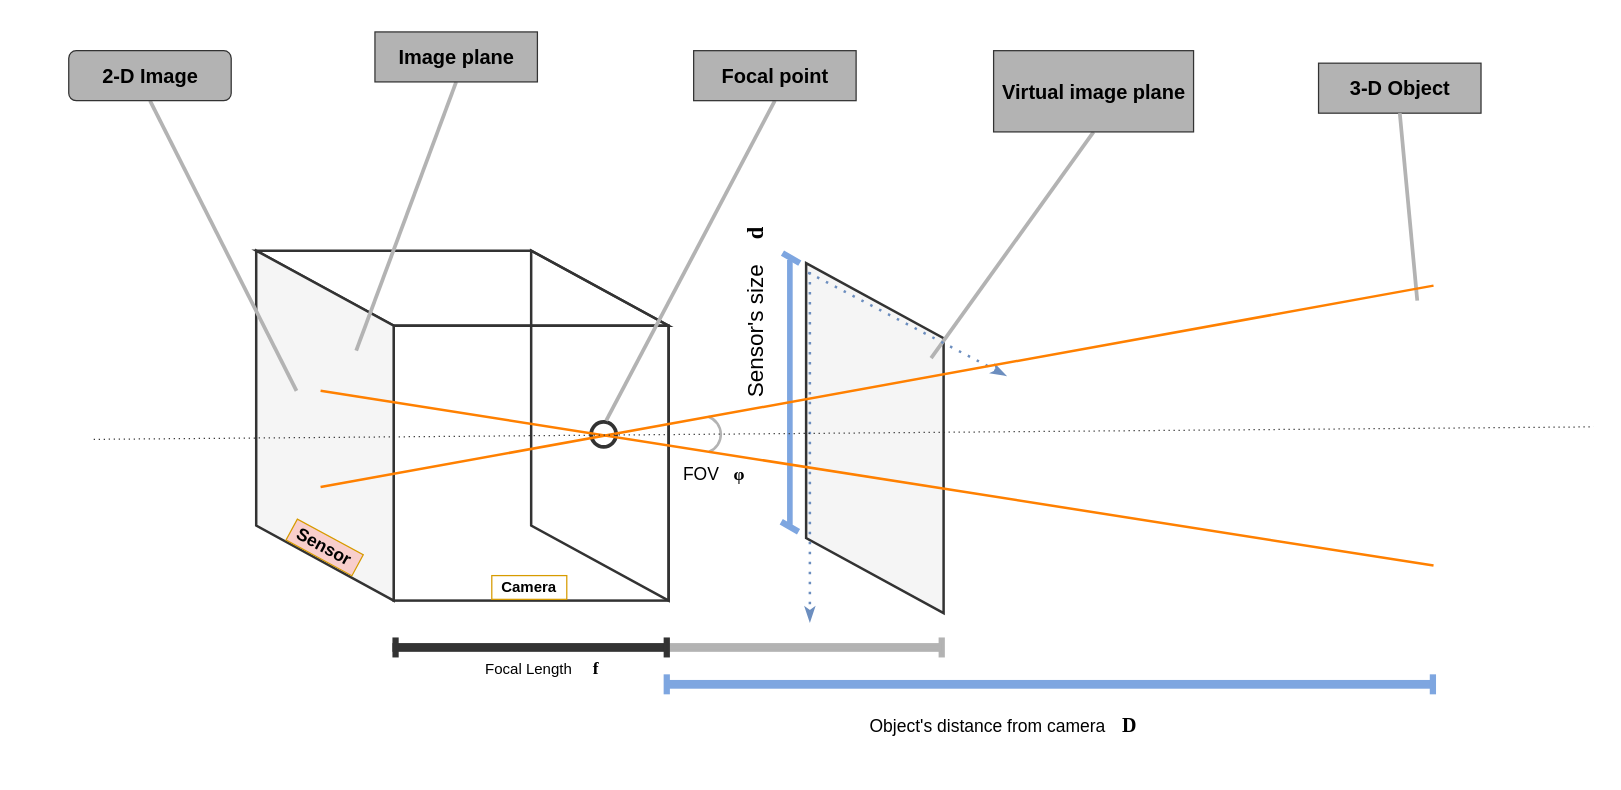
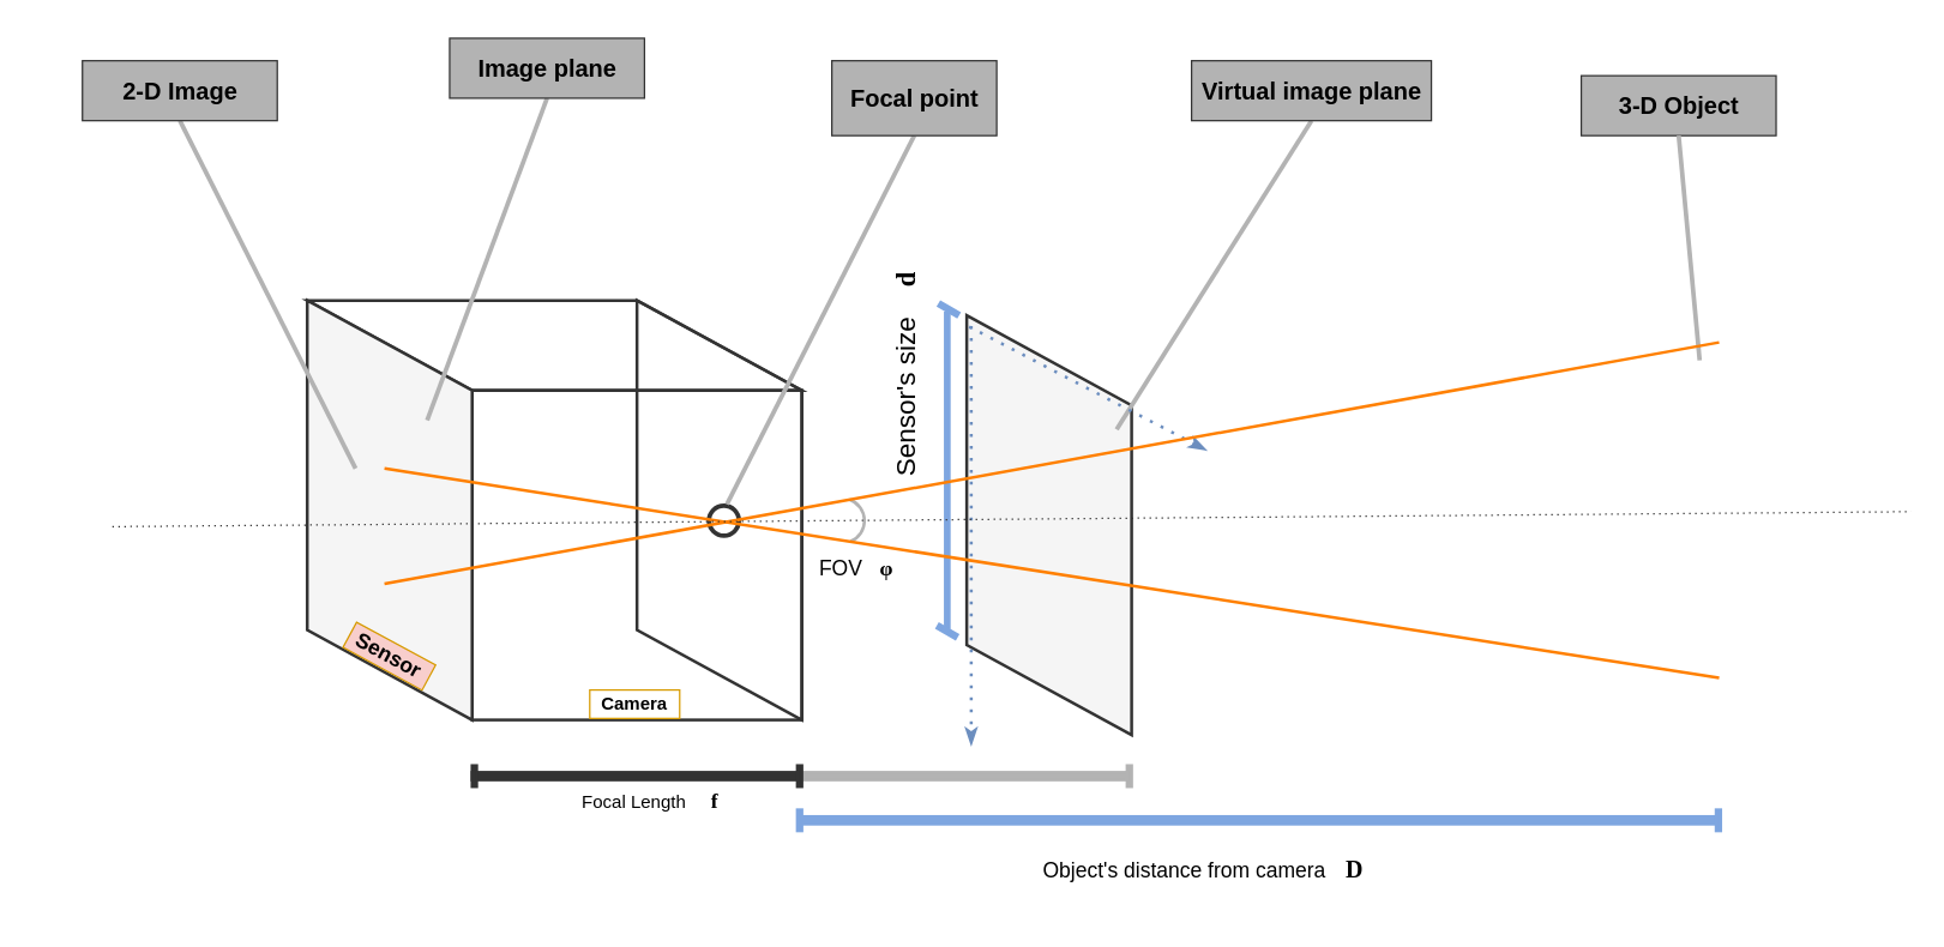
- <mxCell id="23" value="&lt;font style=&quot;font-size: 16px&quot;&gt;&lt;b&gt;&lt;font style=&quot;font-size: 16px&quot;&gt;2-D Image&lt;/font&gt;&lt;/b&gt;&lt;/font&gt;" style="whiteSpace=wrap;html=1;shadow=0;strokeWidth=1;fillColor=#B3B3B3;gradientColor=none;strokeColor=#333333;rounded=1;" parent="1" vertex="1"><mxGeometry x="54.5" y="40" width="130" height="40" as="geometry" /></mxCell>
+ <mxCell id="23" value="&lt;font style=&quot;font-size: 16px&quot;&gt;&lt;b&gt;&lt;font style=&quot;font-size: 16px&quot;&gt;2-D Image&lt;/font&gt;&lt;/b&gt;&lt;/font&gt;" style="rounded=0;whiteSpace=wrap;html=1;shadow=0;strokeWidth=1;fillColor=#B3B3B3;gradientColor=none;strokeColor=#333333;" parent="1" vertex="1"><mxGeometry x="54.5" y="40" width="130" height="40" as="geometry" /></mxCell>
- <mxCell id="21" value="&lt;font style=&quot;font-size: 16px&quot;&gt;&lt;b&gt;&lt;font style=&quot;font-size: 16px&quot;&gt;Focal point&lt;/font&gt;&lt;/b&gt;&lt;/font&gt;" style="rounded=0;whiteSpace=wrap;html=1;shadow=0;strokeWidth=1;fillColor=#B3B3B3;gradientColor=none;strokeColor=#333333;" parent="1" vertex="1"><mxGeometry x="554.5" y="40" width="130" height="40" as="geometry" /></mxCell>
+ <mxCell id="21" value="&lt;font style=&quot;font-size: 16px&quot;&gt;&lt;b&gt;&lt;font style=&quot;font-size: 16px&quot;&gt;Focal point&lt;/font&gt;&lt;/b&gt;&lt;/font&gt;" style="rounded=0;whiteSpace=wrap;html=1;shadow=0;strokeWidth=1;fillColor=#B3B3B3;gradientColor=none;strokeColor=#333333;" parent="1" vertex="1"><mxGeometry x="554.5" y="40" width="110" height="50" as="geometry" /></mxCell>
- <mxCell id="20" value="&lt;font style=&quot;font-size: 16px&quot;&gt;&lt;b&gt;&lt;font style=&quot;font-size: 16px&quot;&gt;Virtual image plane&lt;/font&gt;&lt;/b&gt;&lt;/font&gt;" style="rounded=0;whiteSpace=wrap;html=1;shadow=0;strokeWidth=1;fillColor=#B3B3B3;gradientColor=none;strokeColor=#333333;" parent="1" vertex="1"><mxGeometry x="794.5" y="40" width="160" height="65" as="geometry" /></mxCell>
+ <mxCell id="20" value="&lt;font style=&quot;font-size: 16px&quot;&gt;&lt;b&gt;&lt;font style=&quot;font-size: 16px&quot;&gt;Virtual image plane&lt;/font&gt;&lt;/b&gt;&lt;/font&gt;" style="rounded=0;whiteSpace=wrap;html=1;shadow=0;strokeWidth=1;fillColor=#B3B3B3;gradientColor=none;strokeColor=#333333;" parent="1" vertex="1"><mxGeometry x="794.5" y="40" width="160" height="40" as="geometry" /></mxCell>
